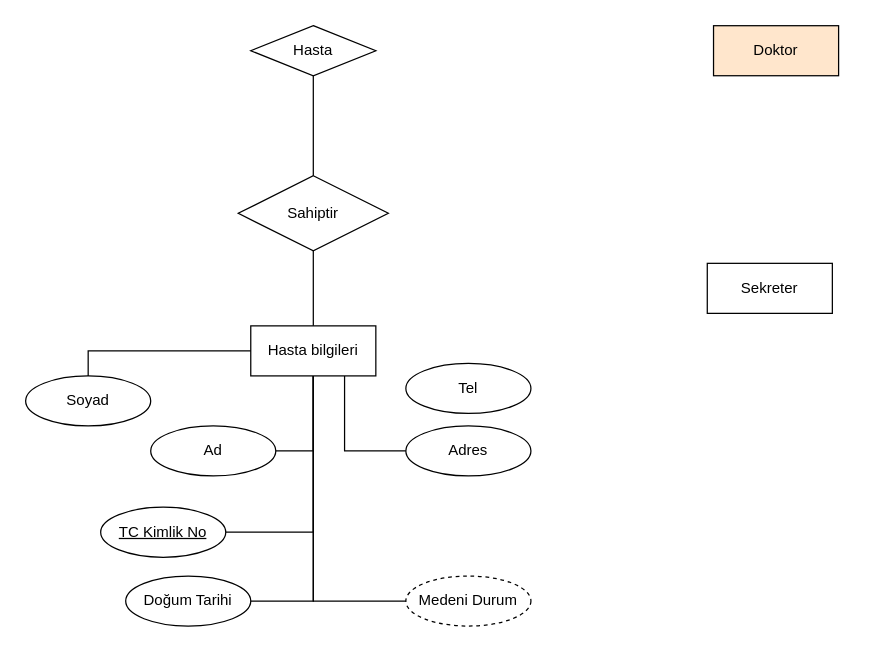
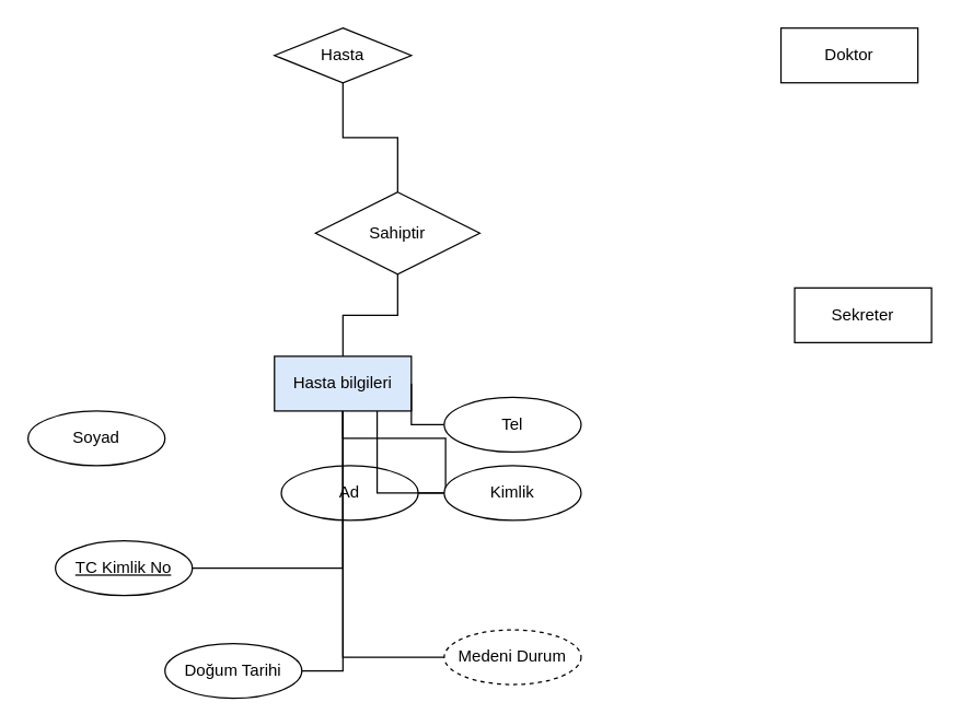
- <mxCell id="2" value="Doktor&lt;br&gt;" style="whiteSpace=wrap;html=1;align=center;fillColor=#ffe6cc;" vertex="1" parent="1"><mxGeometry x="570" y="20" width="100" height="40" as="geometry" /></mxCell>
+ <mxCell id="2" value="Doktor&lt;br&gt;" style="whiteSpace=wrap;html=1;align=center;" vertex="1" parent="1"><mxGeometry x="570" y="20" width="100" height="40" as="geometry" /></mxCell>
- <mxCell id="7" value="Sahiptir&lt;br&gt;" style="shape=rhombus;perimeter=rhombusPerimeter;whiteSpace=wrap;html=1;align=center;" vertex="1" parent="1"><mxGeometry x="190" y="140" width="120" height="60" as="geometry" /></mxCell>
+ <mxCell id="7" value="Sahiptir&lt;br&gt;" style="shape=rhombus;perimeter=rhombusPerimeter;whiteSpace=wrap;html=1;align=center;" vertex="1" parent="1"><mxGeometry x="230" y="140" width="120" height="60" as="geometry" /></mxCell>
- <mxCell id="4" value="Sekreter" style="whiteSpace=wrap;html=1;align=center;" vertex="1" parent="1"><mxGeometry x="565" y="210" width="100" height="40" as="geometry" /></mxCell>
+ <mxCell id="4" value="Sekreter" style="whiteSpace=wrap;html=1;align=center;" vertex="1" parent="1"><mxGeometry x="580" y="210" width="100" height="40" as="geometry" /></mxCell>
- <mxCell id="13" style="edgeStyle=orthogonalEdgeStyle;rounded=0;orthogonalLoop=1;jettySize=auto;html=1;exitX=0.5;exitY=0;exitDx=0;exitDy=0;entryX=0;entryY=0.5;entryDx=0;entryDy=0;strokeColor=default;endArrow=none;endFill=0;" edge="1" parent="1" source="14" target="3"><mxGeometry relative="1" as="geometry" /></mxCell>
- <mxCell id="3" value="Hasta bilgileri&lt;br&gt;" style="whiteSpace=wrap;html=1;align=center;" vertex="1" parent="1"><mxGeometry x="200" y="260" width="100" height="40" as="geometry" /></mxCell>
+ <mxCell id="3" value="Hasta bilgileri&lt;br&gt;" style="whiteSpace=wrap;html=1;align=center;fillColor=#dae8fc;" vertex="1" parent="1"><mxGeometry x="200" y="260" width="100" height="40" as="geometry" /></mxCell>
+ <mxCell id="21" style="edgeStyle=orthogonalEdgeStyle;rounded=0;orthogonalLoop=1;jettySize=auto;html=1;exitX=0;exitY=0.5;exitDx=0;exitDy=0;entryX=1;entryY=0.5;entryDx=0;entryDy=0;strokeColor=default;endArrow=none;endFill=0;" edge="1" parent="1" source="22" target="3"><mxGeometry relative="1" as="geometry" /></mxCell>
- <mxCell id="10" value="Ad&lt;br&gt;" style="ellipse;whiteSpace=wrap;html=1;align=center;" vertex="1" parent="1"><mxGeometry x="120" y="340" width="100" height="40" as="geometry" /></mxCell>
+ <mxCell id="10" value="Ad&lt;br&gt;" style="ellipse;whiteSpace=wrap;html=1;align=center;" vertex="1" parent="1"><mxGeometry x="205" y="340" width="100" height="40" as="geometry" /></mxCell>
- <mxCell id="20" value="Adres" style="ellipse;whiteSpace=wrap;html=1;align=center;" vertex="1" parent="1"><mxGeometry x="324" y="340" width="100" height="40" as="geometry" /></mxCell>
+ <mxCell id="20" value="Kimlik" style="ellipse;whiteSpace=wrap;html=1;align=center;" vertex="1" parent="1"><mxGeometry x="324" y="340" width="100" height="40" as="geometry" /></mxCell>
- <mxCell id="12" value="TC Kimlik No&lt;br&gt;" style="ellipse;whiteSpace=wrap;html=1;align=center;fontStyle=4;" vertex="1" parent="1"><mxGeometry x="80" y="405" width="100" height="40" as="geometry" /></mxCell>
+ <mxCell id="12" value="TC Kimlik No&lt;br&gt;" style="ellipse;whiteSpace=wrap;html=1;align=center;fontStyle=4;" vertex="1" parent="1"><mxGeometry x="40" y="395" width="100" height="40" as="geometry" /></mxCell>
- <mxCell id="16" value="Doğum Tarihi&lt;br&gt;" style="ellipse;whiteSpace=wrap;html=1;align=center;" vertex="1" parent="1"><mxGeometry x="100" y="460" width="100" height="40" as="geometry" /></mxCell>
+ <mxCell id="16" value="Doğum Tarihi&lt;br&gt;" style="ellipse;whiteSpace=wrap;html=1;align=center;" vertex="1" parent="1"><mxGeometry x="120" y="470" width="100" height="40" as="geometry" /></mxCell>
